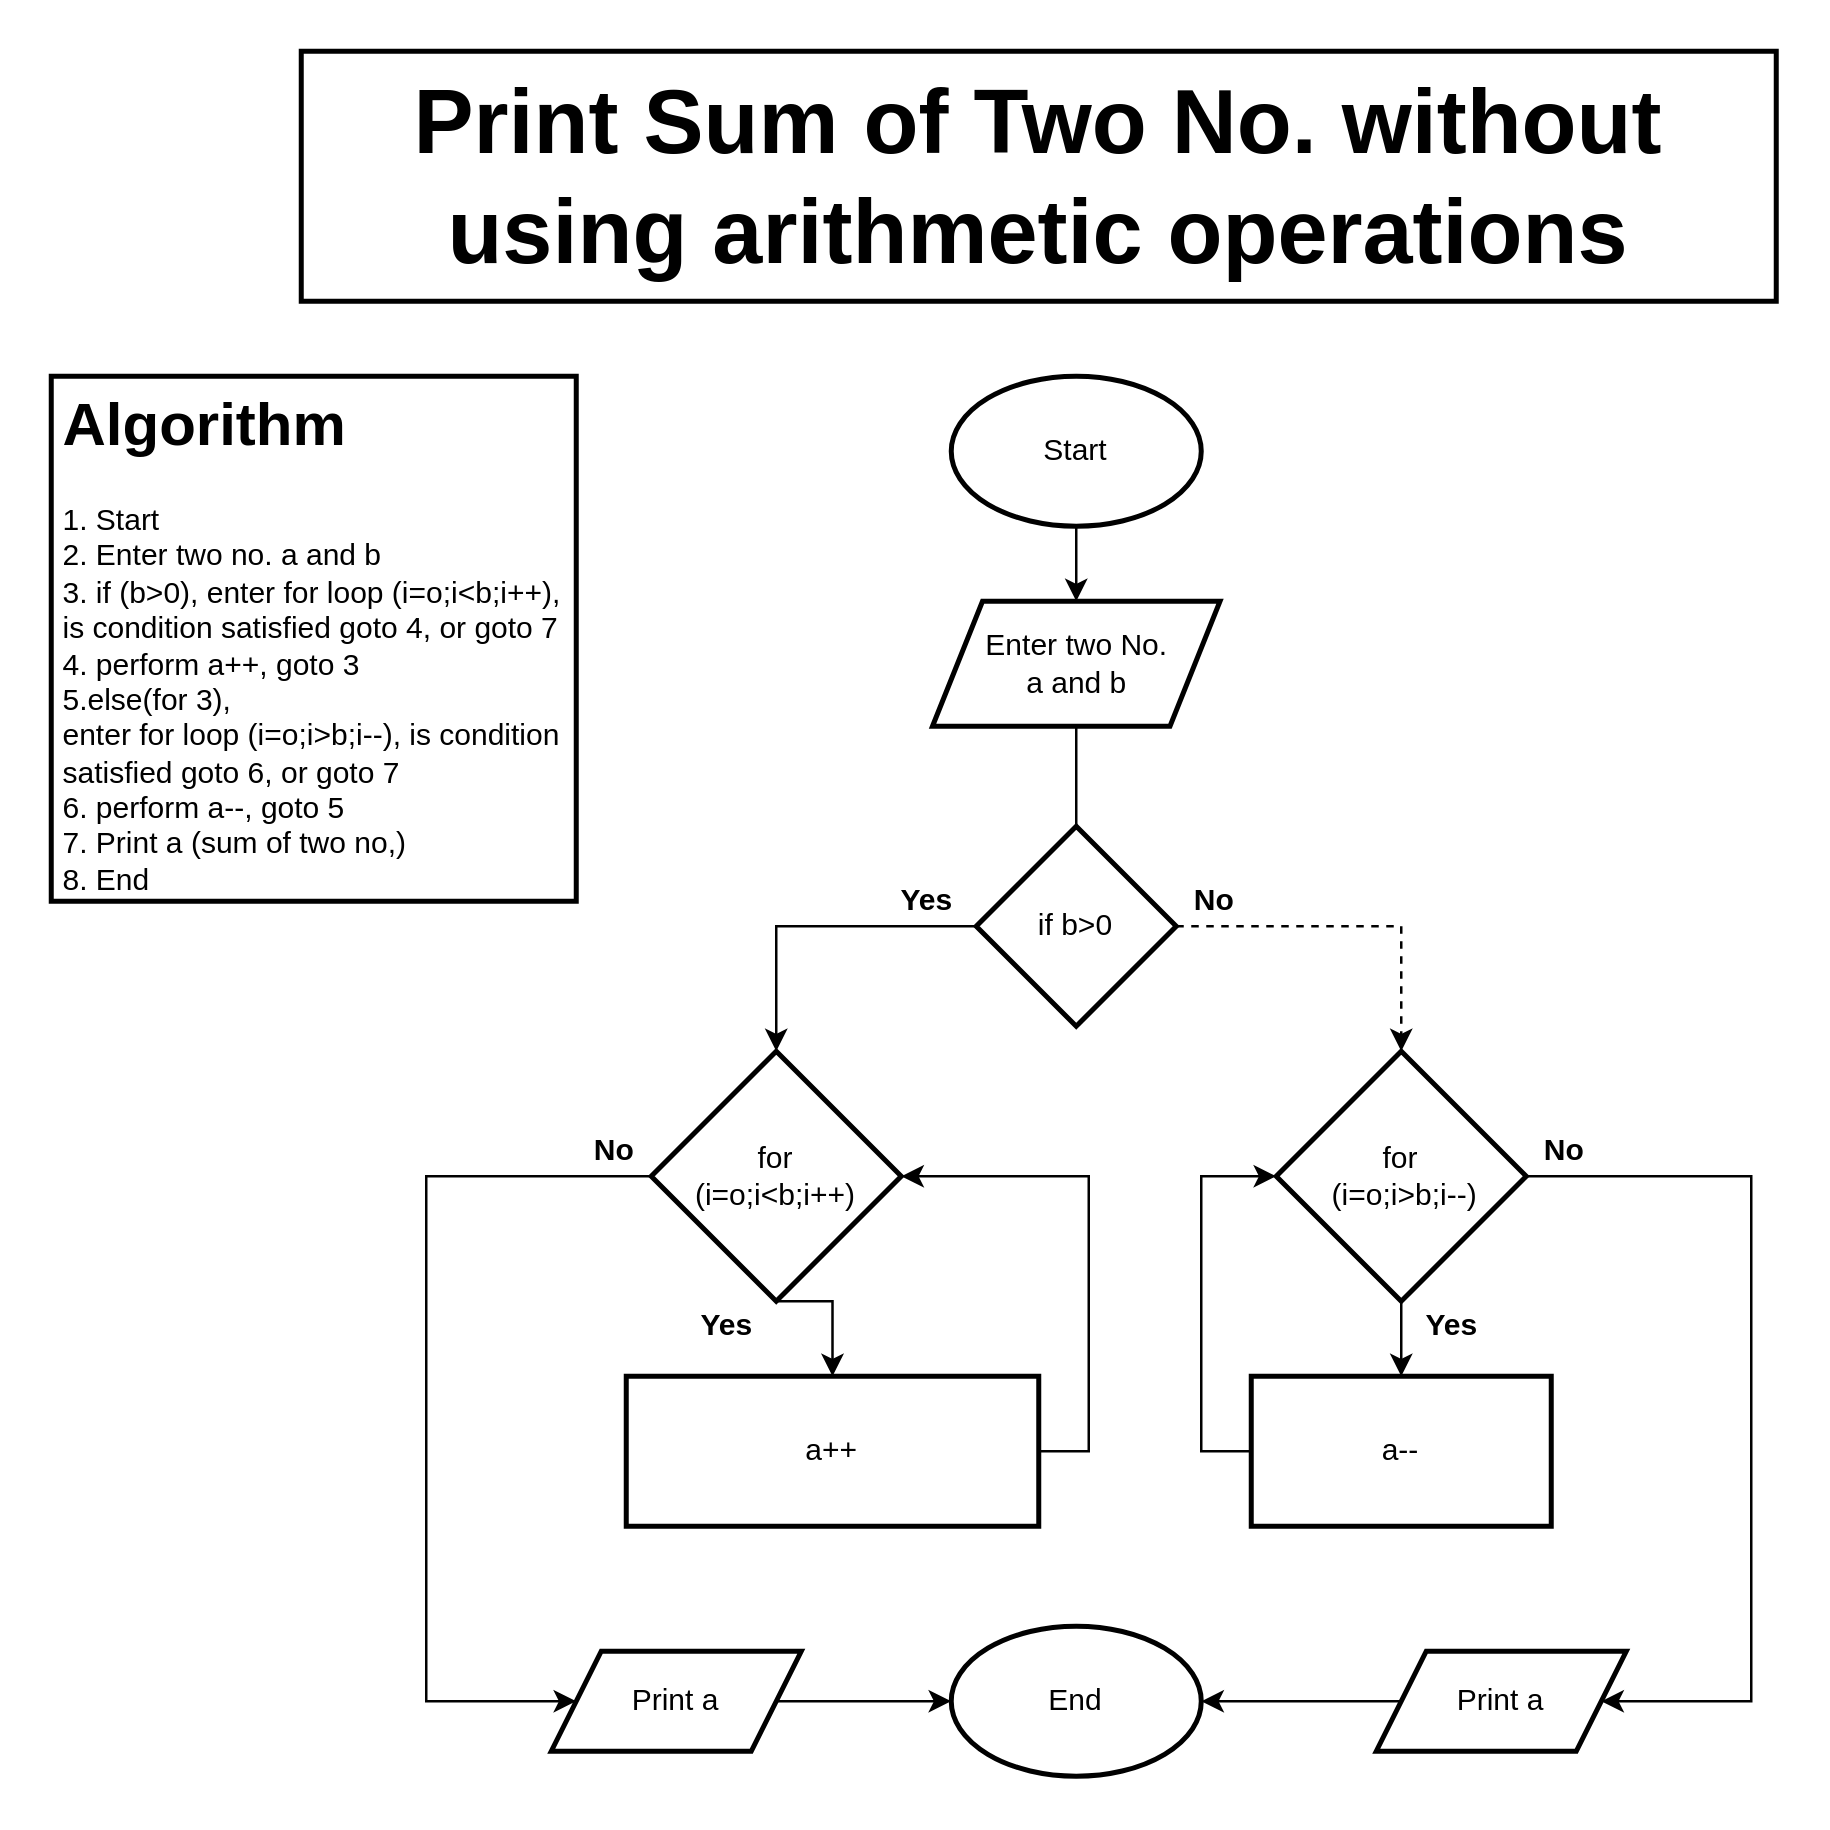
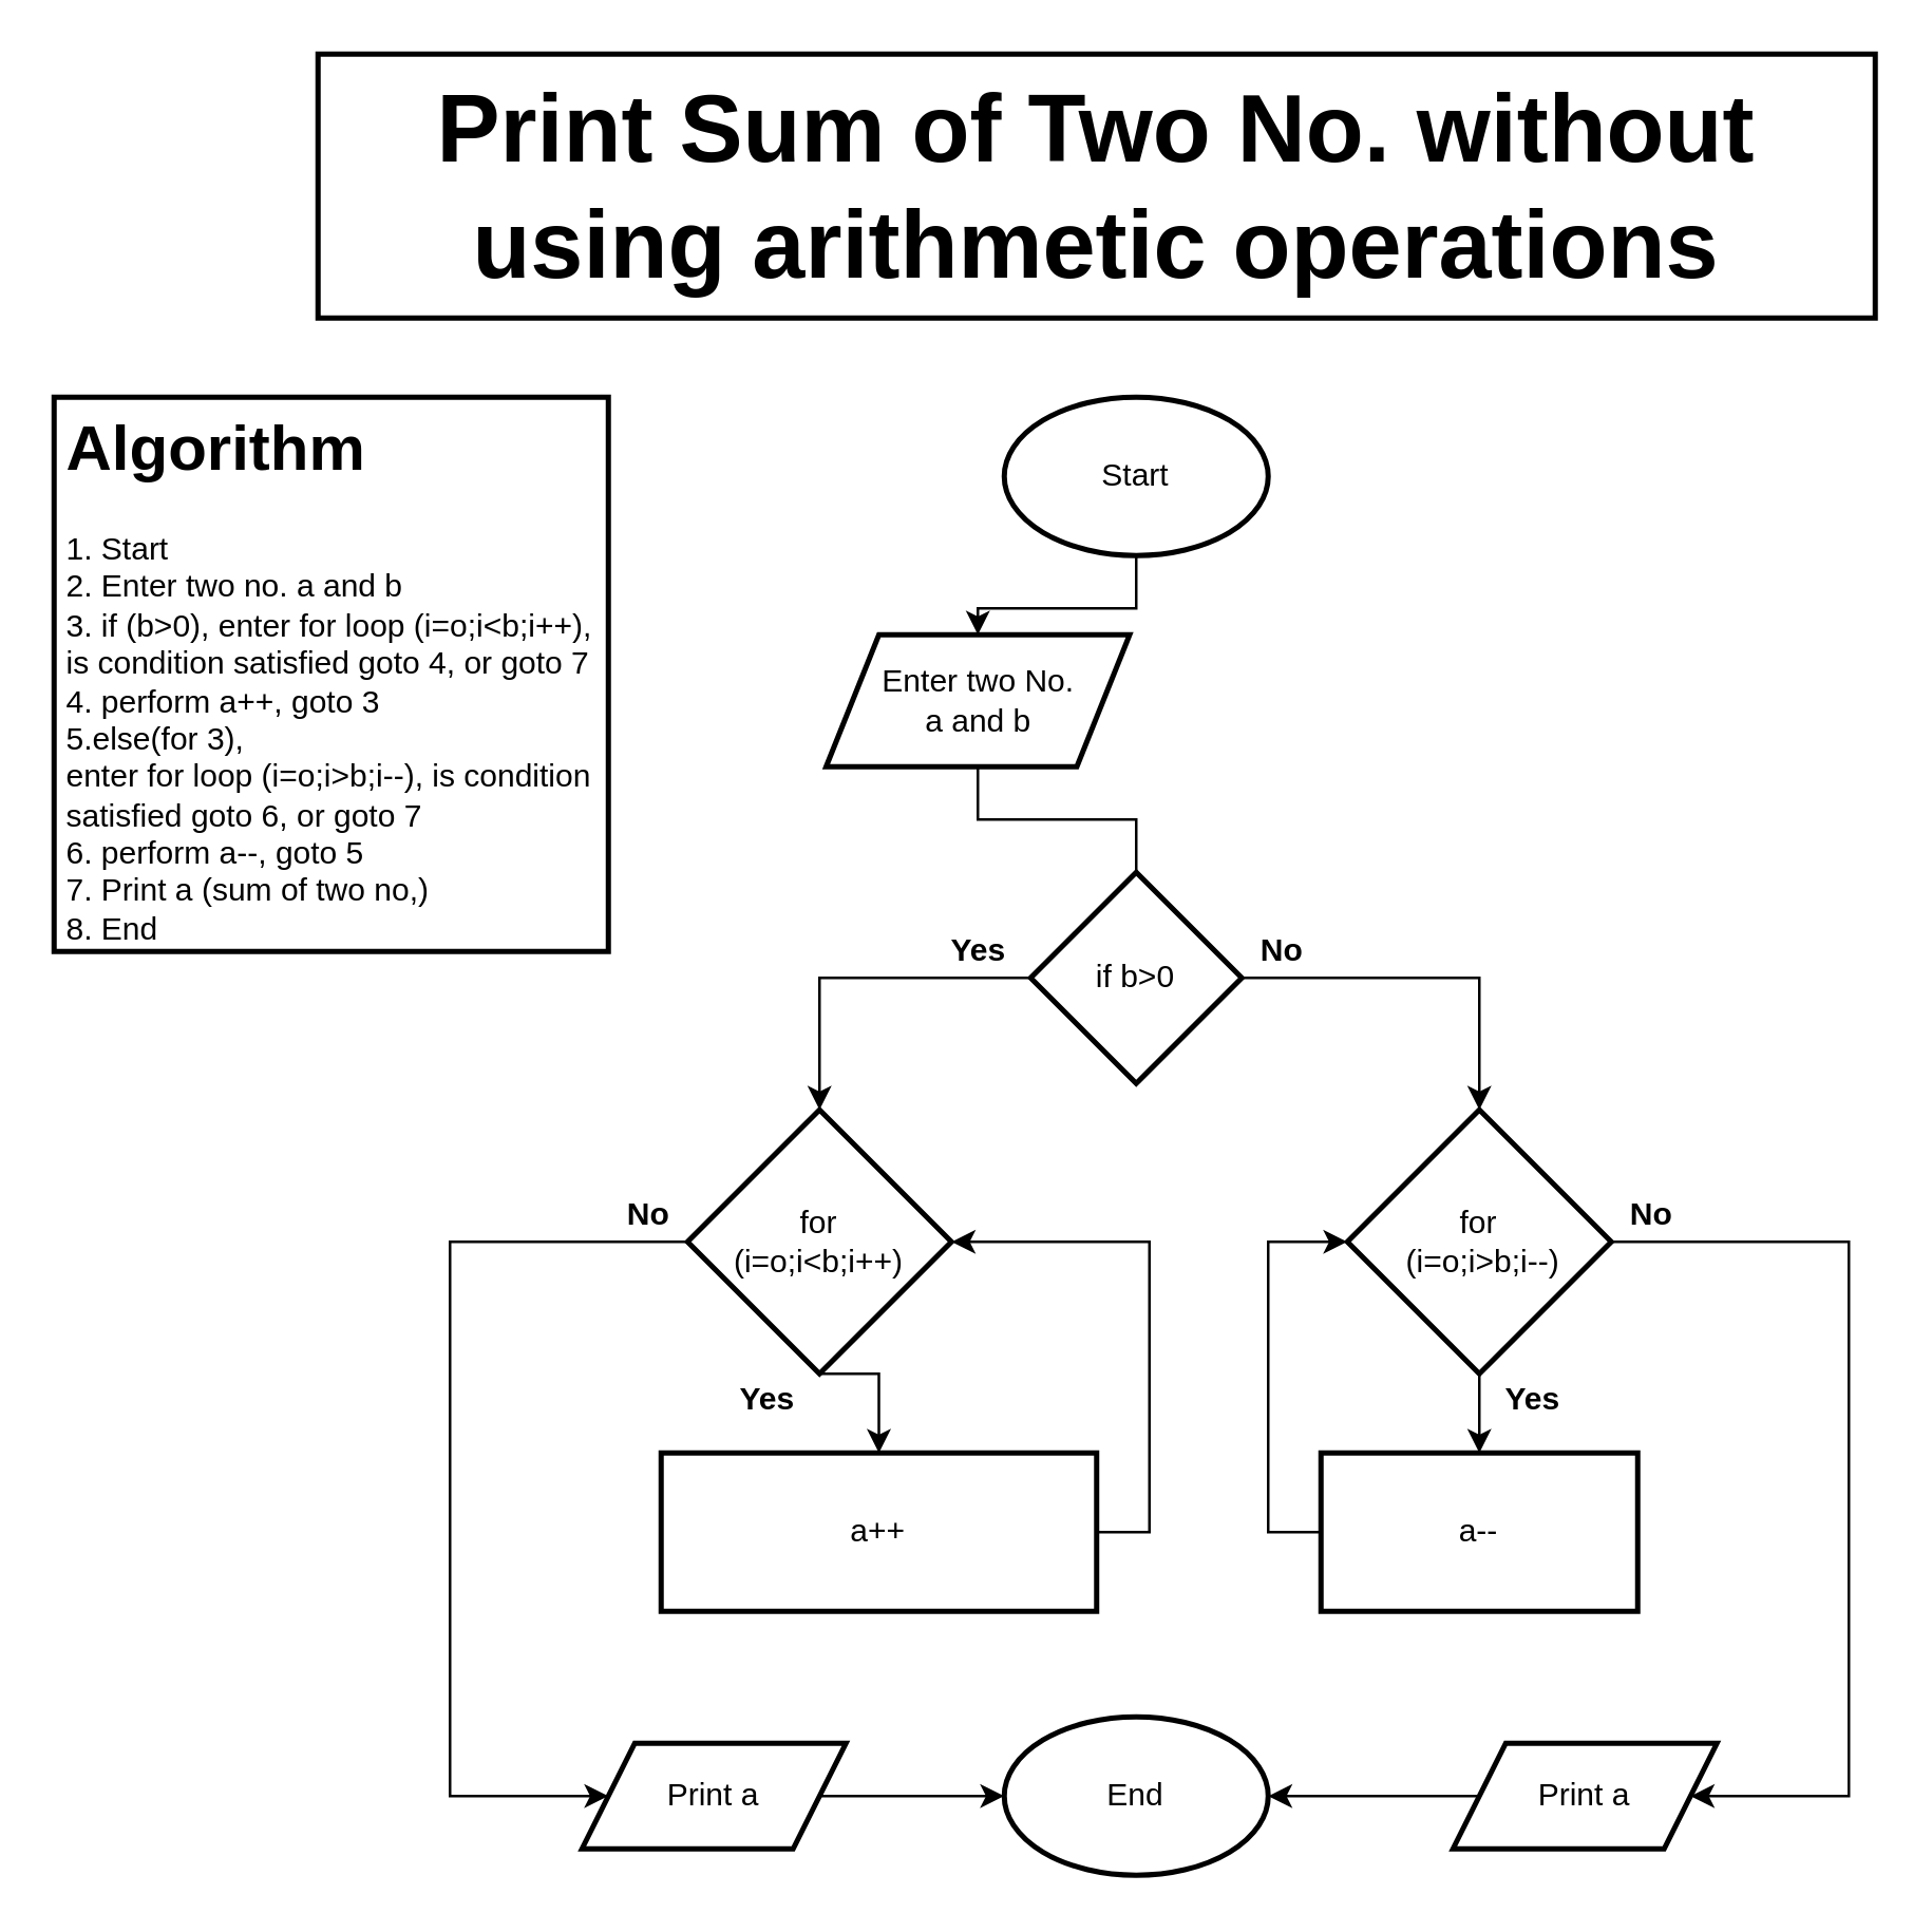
- <mxCell id="8" value="Enter two No. &lt;br&gt;a and b" style="shape=parallelogram;perimeter=parallelogramPerimeter;whiteSpace=wrap;html=1;fixedSize=1;strokeColor=#000000;strokeWidth=2;" vertex="1" parent="1"><mxGeometry x="372.5" y="240" width="115" height="50" as="geometry" /></mxCell>
+ <mxCell id="8" value="Enter two No. &lt;br&gt;a and b" style="shape=parallelogram;perimeter=parallelogramPerimeter;whiteSpace=wrap;html=1;fixedSize=1;strokeColor=#000000;strokeWidth=2;" vertex="1" parent="1"><mxGeometry x="312.5" y="240" width="115" height="50" as="geometry" /></mxCell>
- <mxCell id="10" style="edgeStyle=orthogonalEdgeStyle;rounded=0;orthogonalLoop=1;jettySize=auto;html=1;exitX=1;exitY=0.5;exitDx=0;exitDy=0;dashed=1;" edge="1" parent="1" source="11" target="17"><mxGeometry relative="1" as="geometry" /></mxCell>
+ <mxCell id="10" style="edgeStyle=orthogonalEdgeStyle;rounded=0;orthogonalLoop=1;jettySize=auto;html=1;exitX=1;exitY=0.5;exitDx=0;exitDy=0;" edge="1" parent="1" source="11" target="17"><mxGeometry relative="1" as="geometry" /></mxCell>
